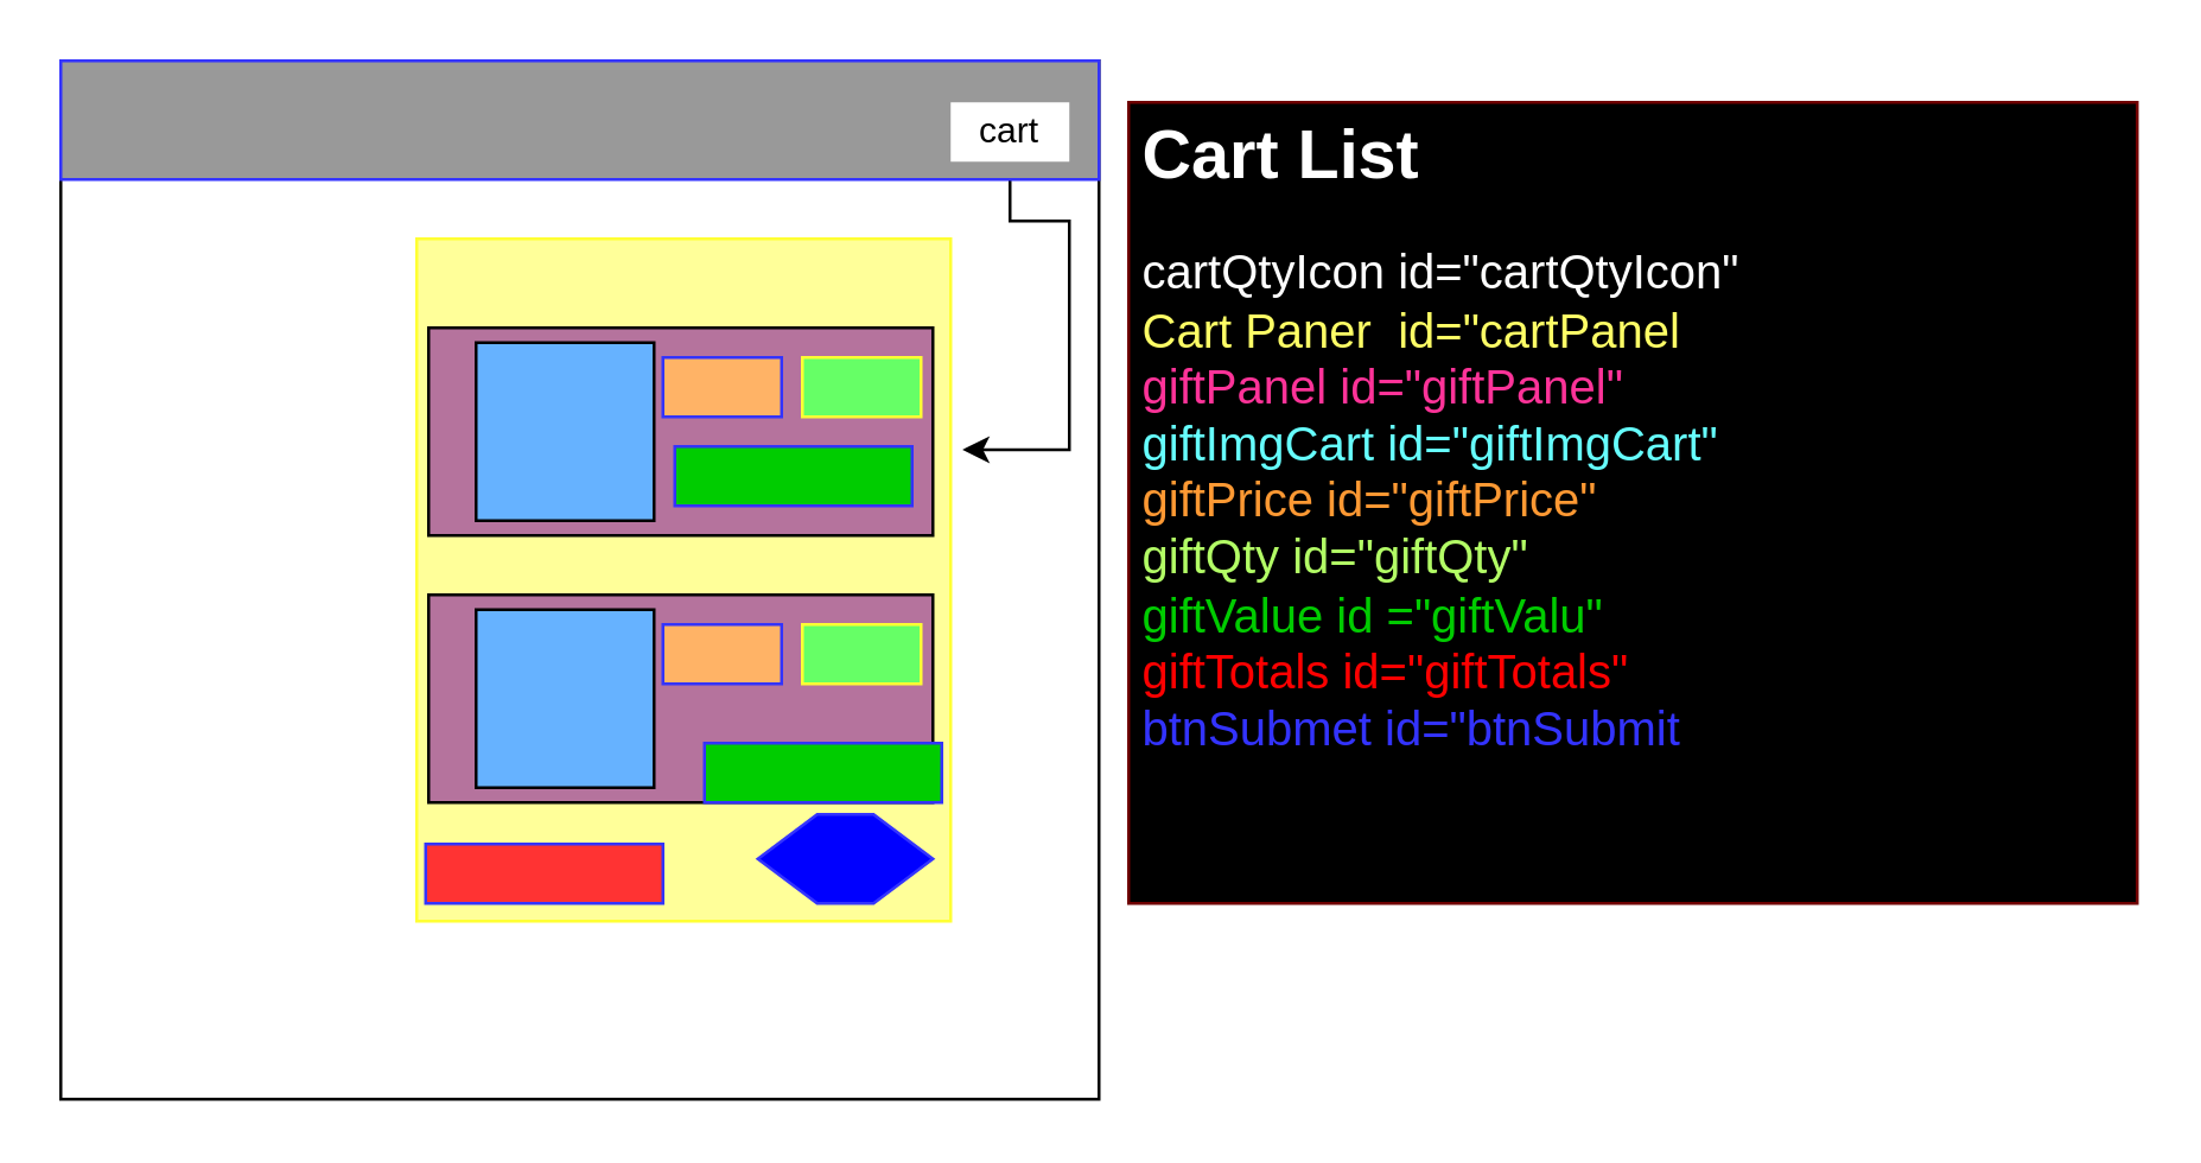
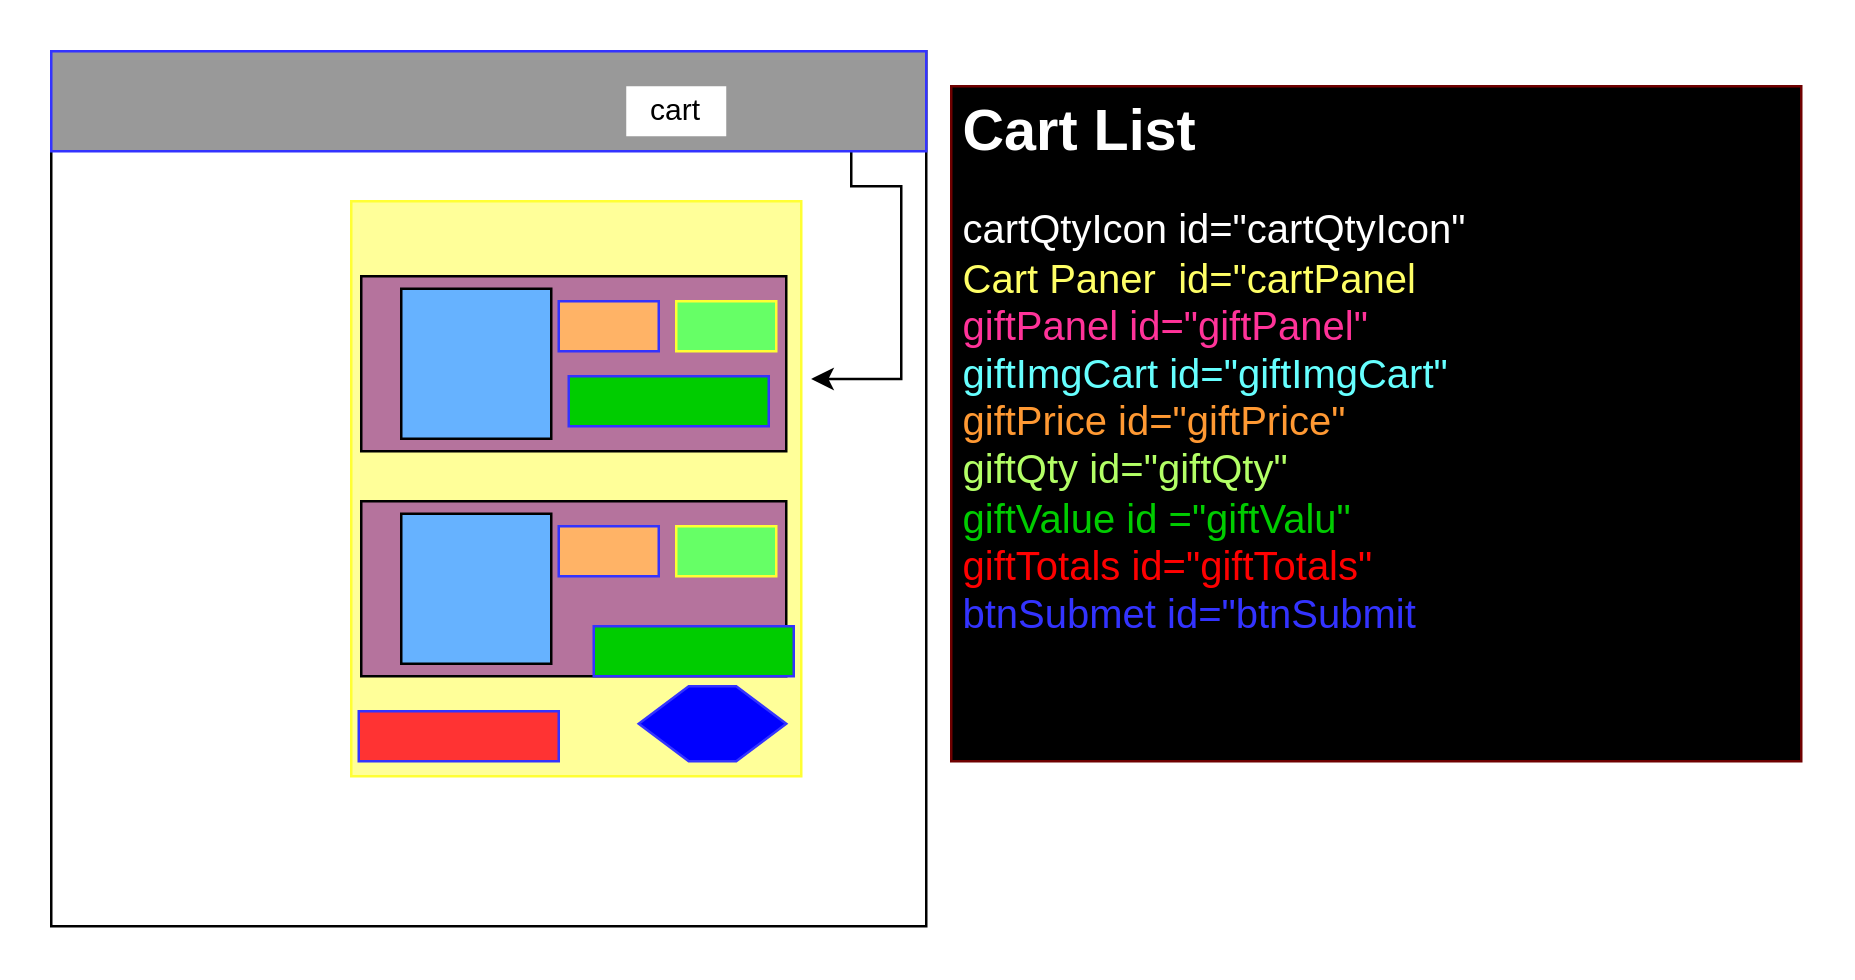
- <mxCell id="19" value="cart" style="text;html=1;strokeColor=none;fillColor=#FFFFFF;align=center;verticalAlign=middle;whiteSpace=wrap;rounded=0;" vertex="1" parent="1"><mxGeometry x="320" y="34" width="40" height="20" as="geometry" /></mxCell>
+ <mxCell id="19" value="cart" style="text;html=1;strokeColor=none;fillColor=#FFFFFF;align=center;verticalAlign=middle;whiteSpace=wrap;rounded=0;" vertex="1" parent="1"><mxGeometry x="250" y="34" width="40" height="20" as="geometry" /></mxCell>
